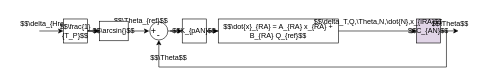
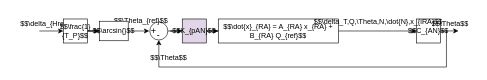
- <mxCell id="5" value="$$K_{pAN}$$" style="whiteSpace=wrap;html=1;" parent="1" vertex="1"><mxGeometry x="303" y="31" width="40" height="40" as="geometry" /></mxCell>
+ <mxCell id="5" value="$$K_{pAN}$$" style="whiteSpace=wrap;html=1;fillColor=#e1d5e7;" parent="1" vertex="1"><mxGeometry x="303" y="31" width="40" height="40" as="geometry" /></mxCell>
- <mxCell id="11" value="$$C_{AN}$$" style="whiteSpace=wrap;html=1;fillColor=#e1d5e7;" parent="1" vertex="1"><mxGeometry x="693" y="31" width="40" height="40" as="geometry" /></mxCell>
+ <mxCell id="11" value="$$C_{AN}$$" style="whiteSpace=wrap;html=1;" parent="1" vertex="1"><mxGeometry x="693" y="31" width="40" height="40" as="geometry" /></mxCell>
